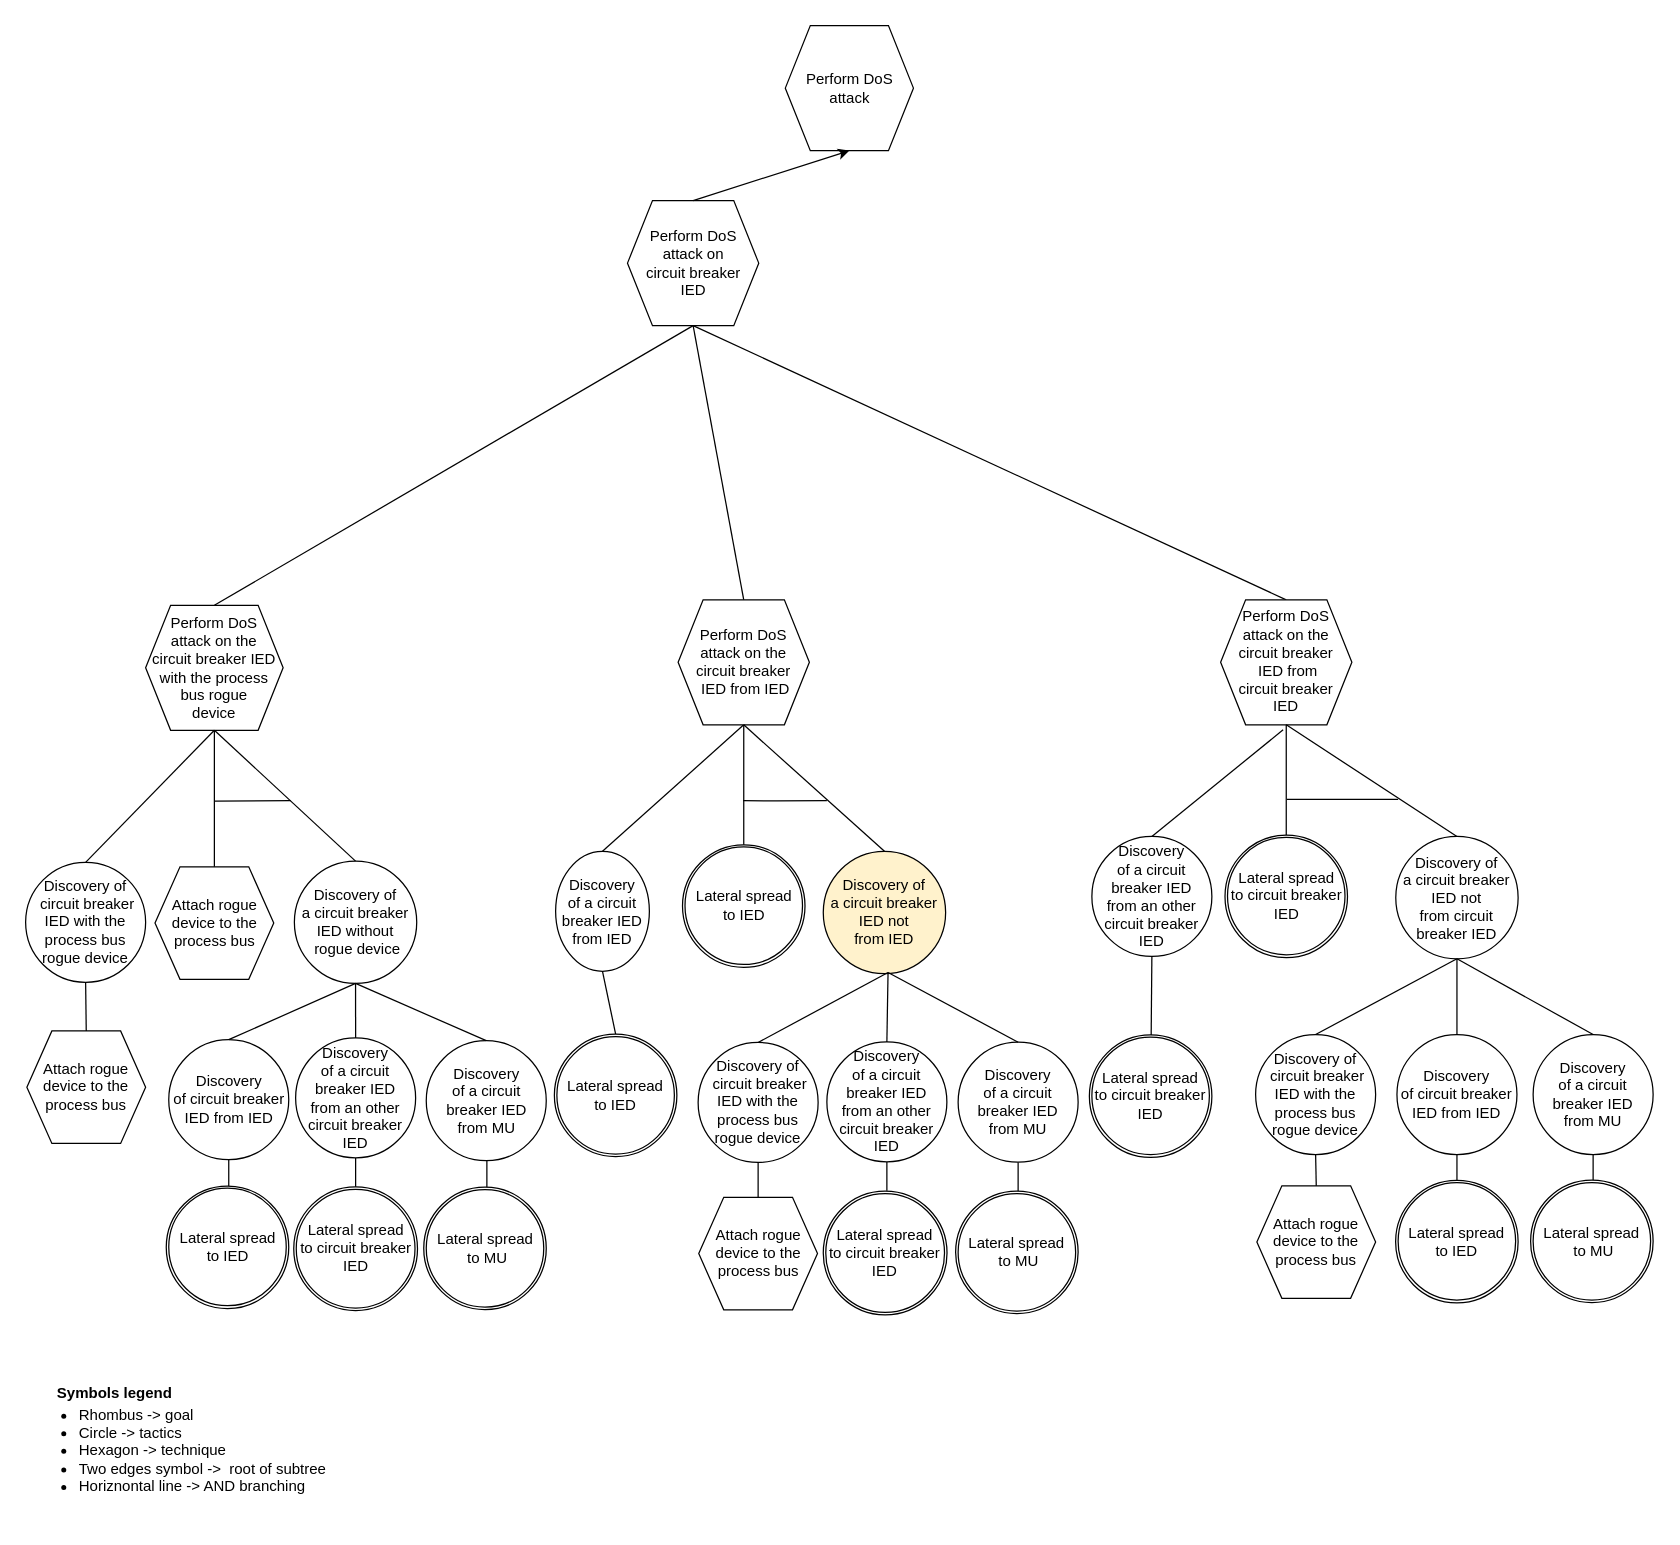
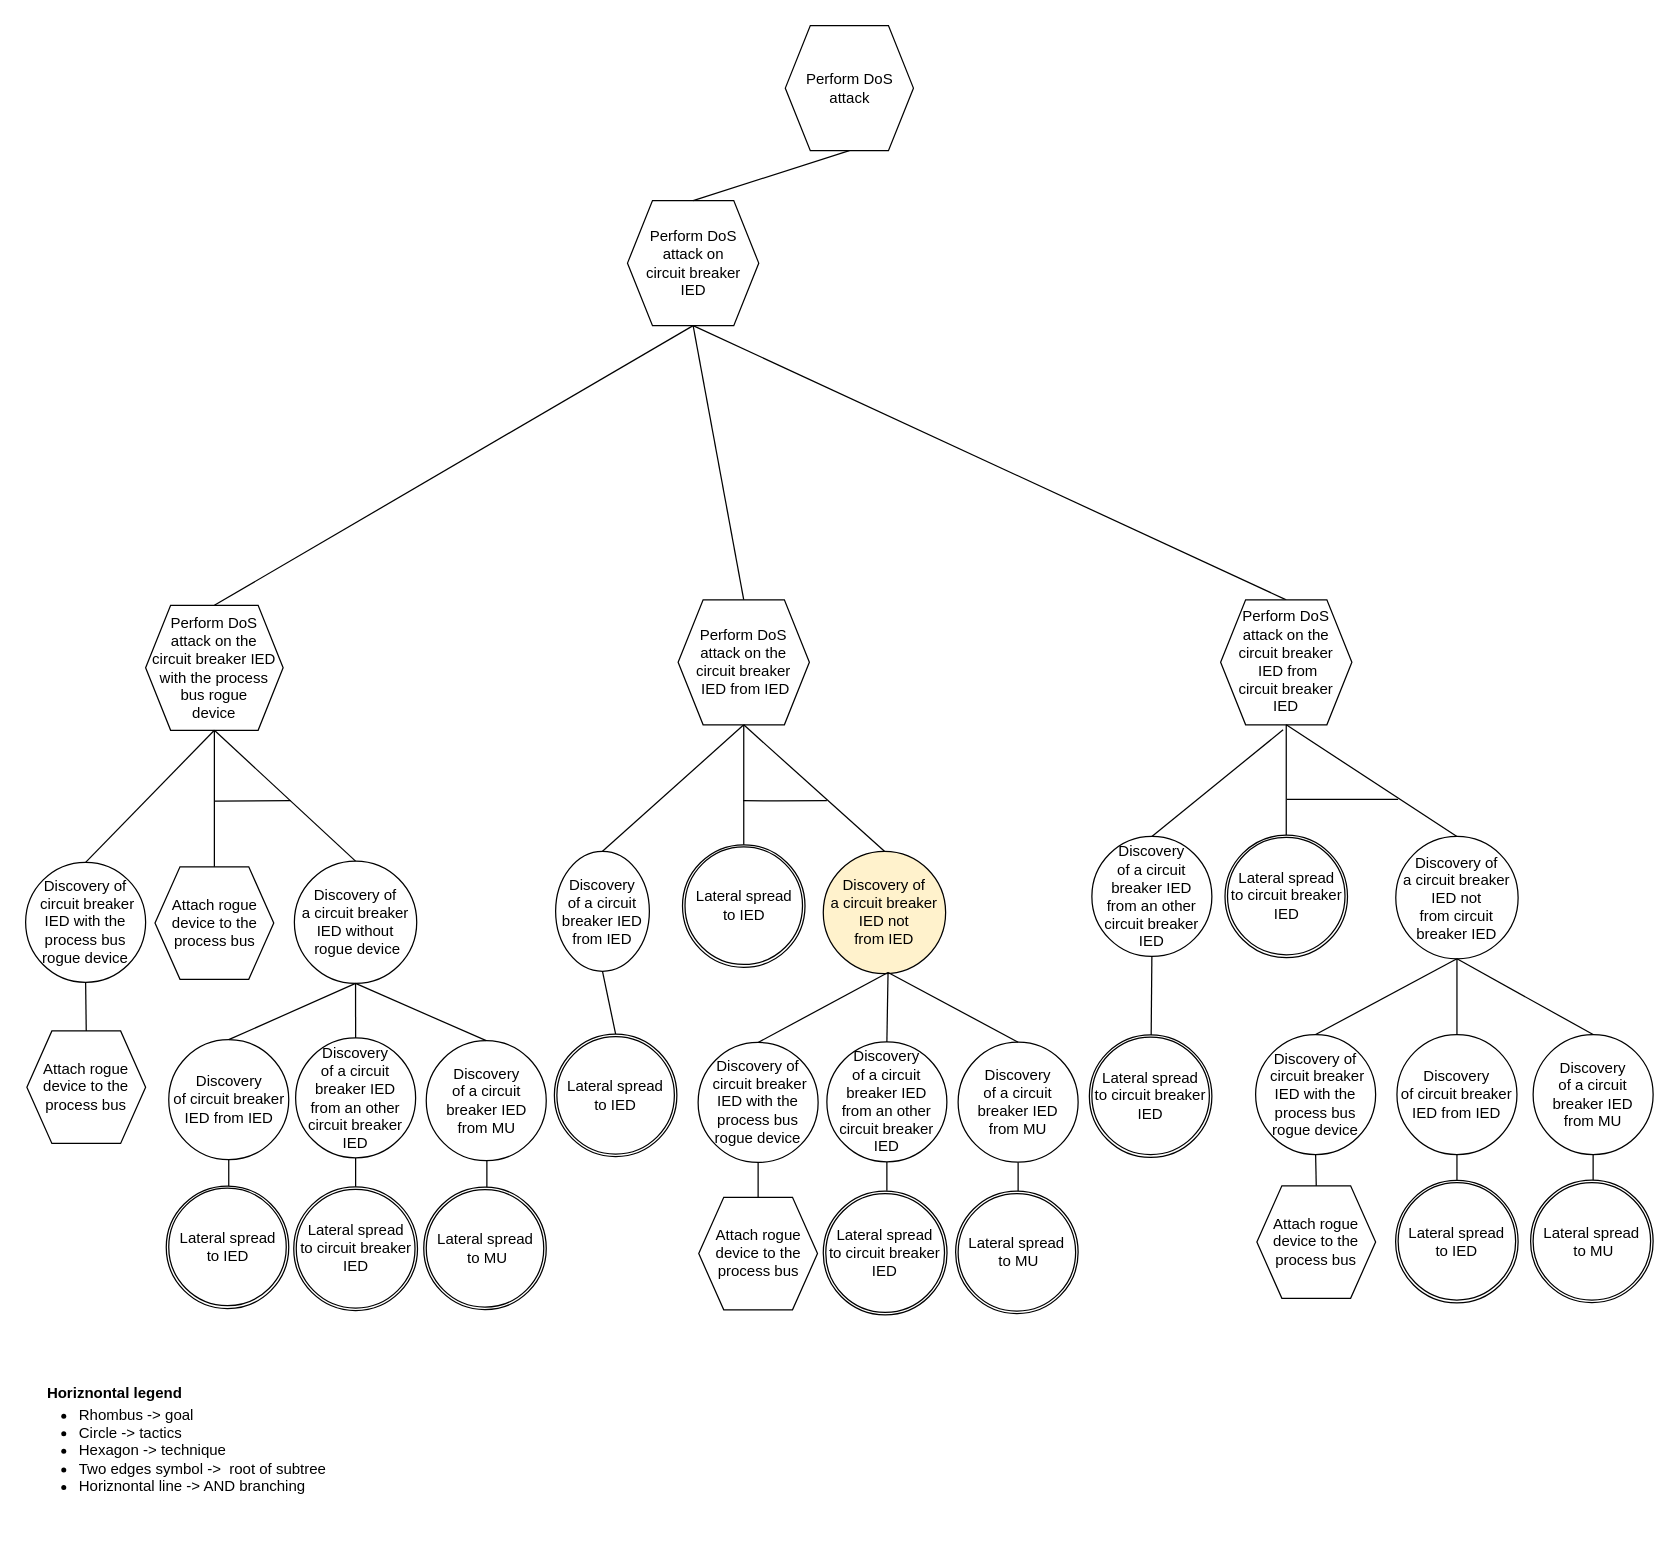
- <mxCell id="6" value="" style="endArrow=classic;html=1;rounded=0;exitX=0.5;exitY=0;exitDx=0;exitDy=0;entryX=0.5;entryY=1;entryDx=0;entryDy=0;" parent="1" source="5" target="2" edge="1"><mxGeometry width="50" height="50" relative="1" as="geometry"><mxPoint x="230.5" y="317" as="sourcePoint" /><mxPoint x="164.5" y="206" as="targetPoint" /></mxGeometry></mxCell>
+ <mxCell id="6" value="" style="endArrow=none;html=1;rounded=0;exitX=0.5;exitY=0;exitDx=0;exitDy=0;entryX=0.5;entryY=1;entryDx=0;entryDy=0;" parent="1" source="5" target="2" edge="1"><mxGeometry width="50" height="50" relative="1" as="geometry"><mxPoint x="230.5" y="317" as="sourcePoint" /><mxPoint x="164.5" y="206" as="targetPoint" /></mxGeometry></mxCell>
- <mxCell id="3" value="&lt;font style=&quot;font-size: 12px&quot;&gt;Symbols legend&lt;/font&gt;" style="text;strokeColor=none;fillColor=none;html=1;fontSize=24;fontStyle=1;verticalAlign=middle;align=center;" parent="1" vertex="1"><mxGeometry x="41" y="1090" width="100" height="40" as="geometry" /></mxCell>
+ <mxCell id="3" value="&lt;font style=&quot;font-size: 12px&quot;&gt;Horiznontal legend&lt;/font&gt;" style="text;strokeColor=none;fillColor=none;html=1;fontSize=24;fontStyle=1;verticalAlign=middle;align=center;" parent="1" vertex="1"><mxGeometry x="41" y="1090" width="100" height="40" as="geometry" /></mxCell>
